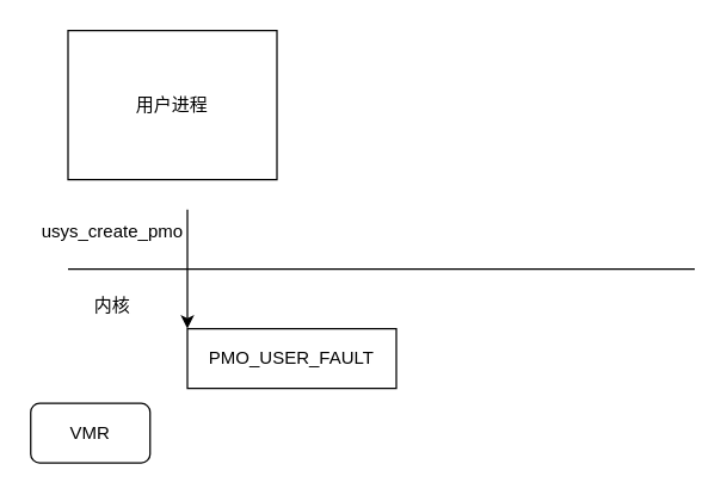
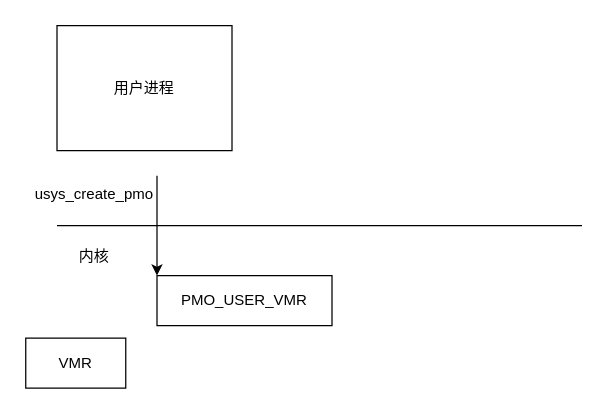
- <mxCell id="7" value="PMO_USER_FAULT" style="rounded=0;whiteSpace=wrap;html=1;" vertex="1" parent="1"><mxGeometry x="125" y="220" width="140" height="40" as="geometry" /></mxCell>
+ <mxCell id="7" value="PMO_USER_VMR" style="rounded=0;whiteSpace=wrap;html=1;" vertex="1" parent="1"><mxGeometry x="125" y="220" width="140" height="40" as="geometry" /></mxCell>
- <mxCell id="8" value="VMR" style="whiteSpace=wrap;html=1;rounded=1;" vertex="1" parent="1"><mxGeometry x="20" y="270" width="80" height="40" as="geometry" /></mxCell>
+ <mxCell id="8" value="VMR" style="rounded=0;whiteSpace=wrap;html=1;" vertex="1" parent="1"><mxGeometry x="20" y="270" width="80" height="40" as="geometry" /></mxCell>
